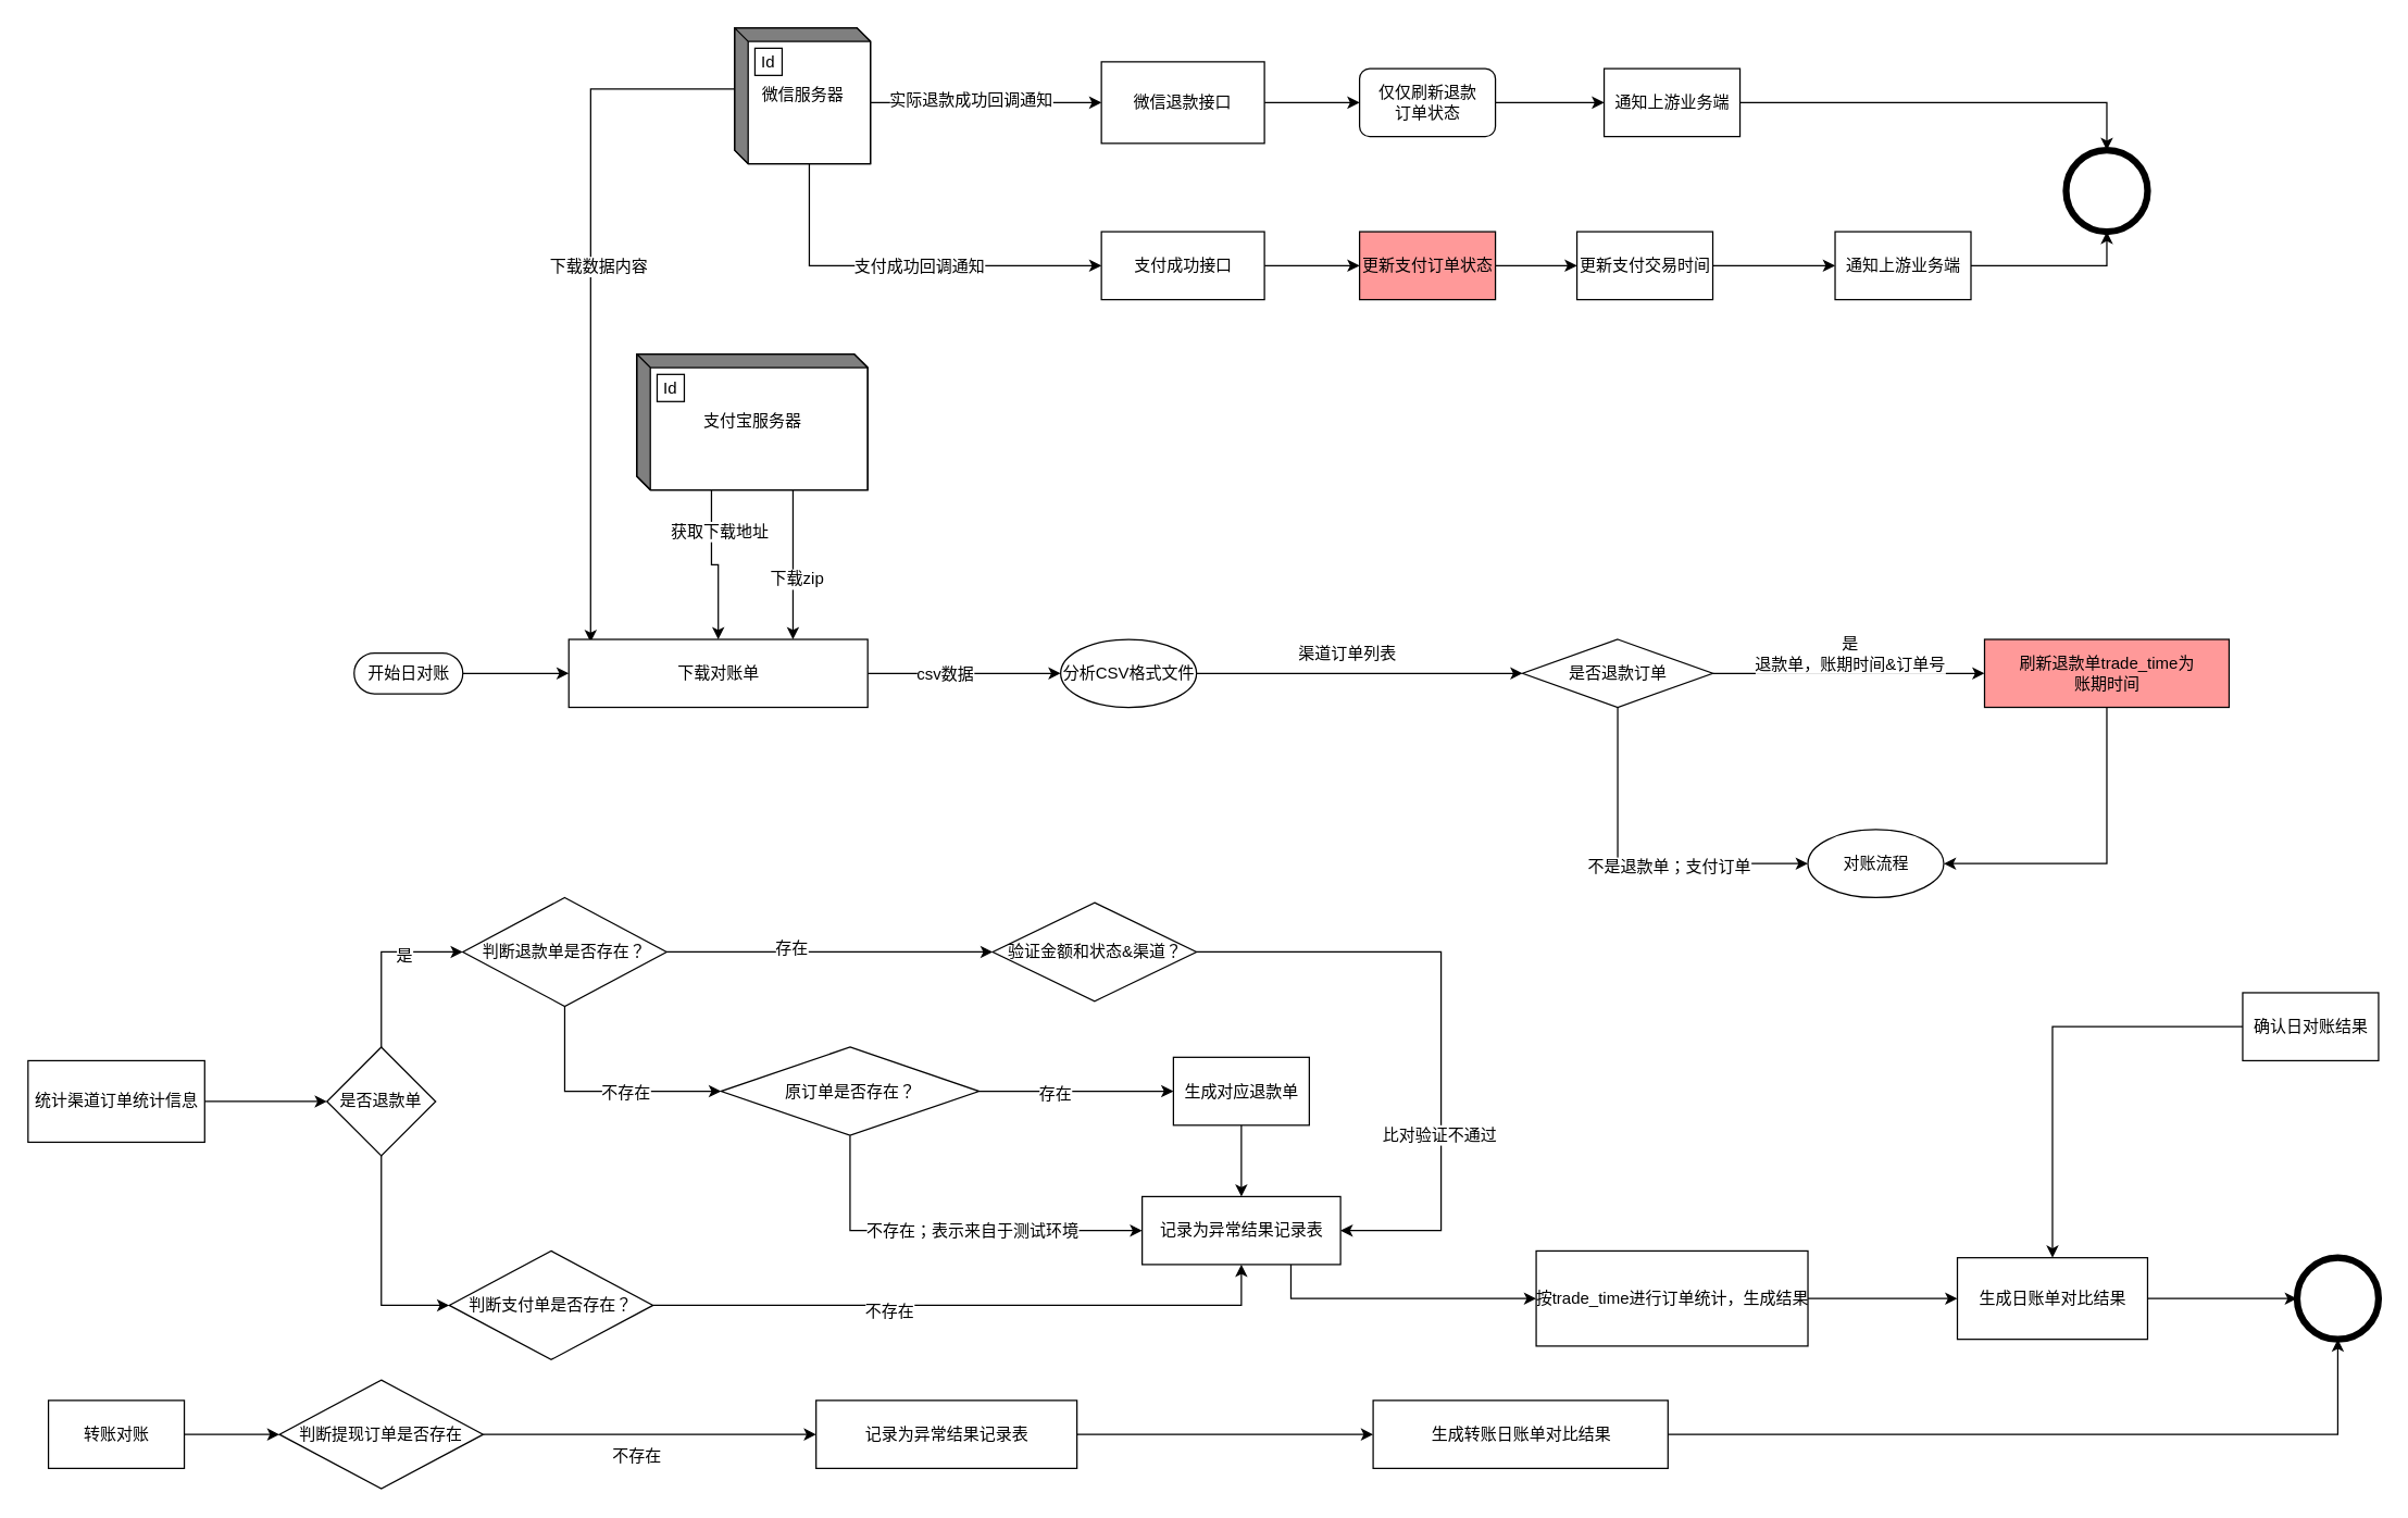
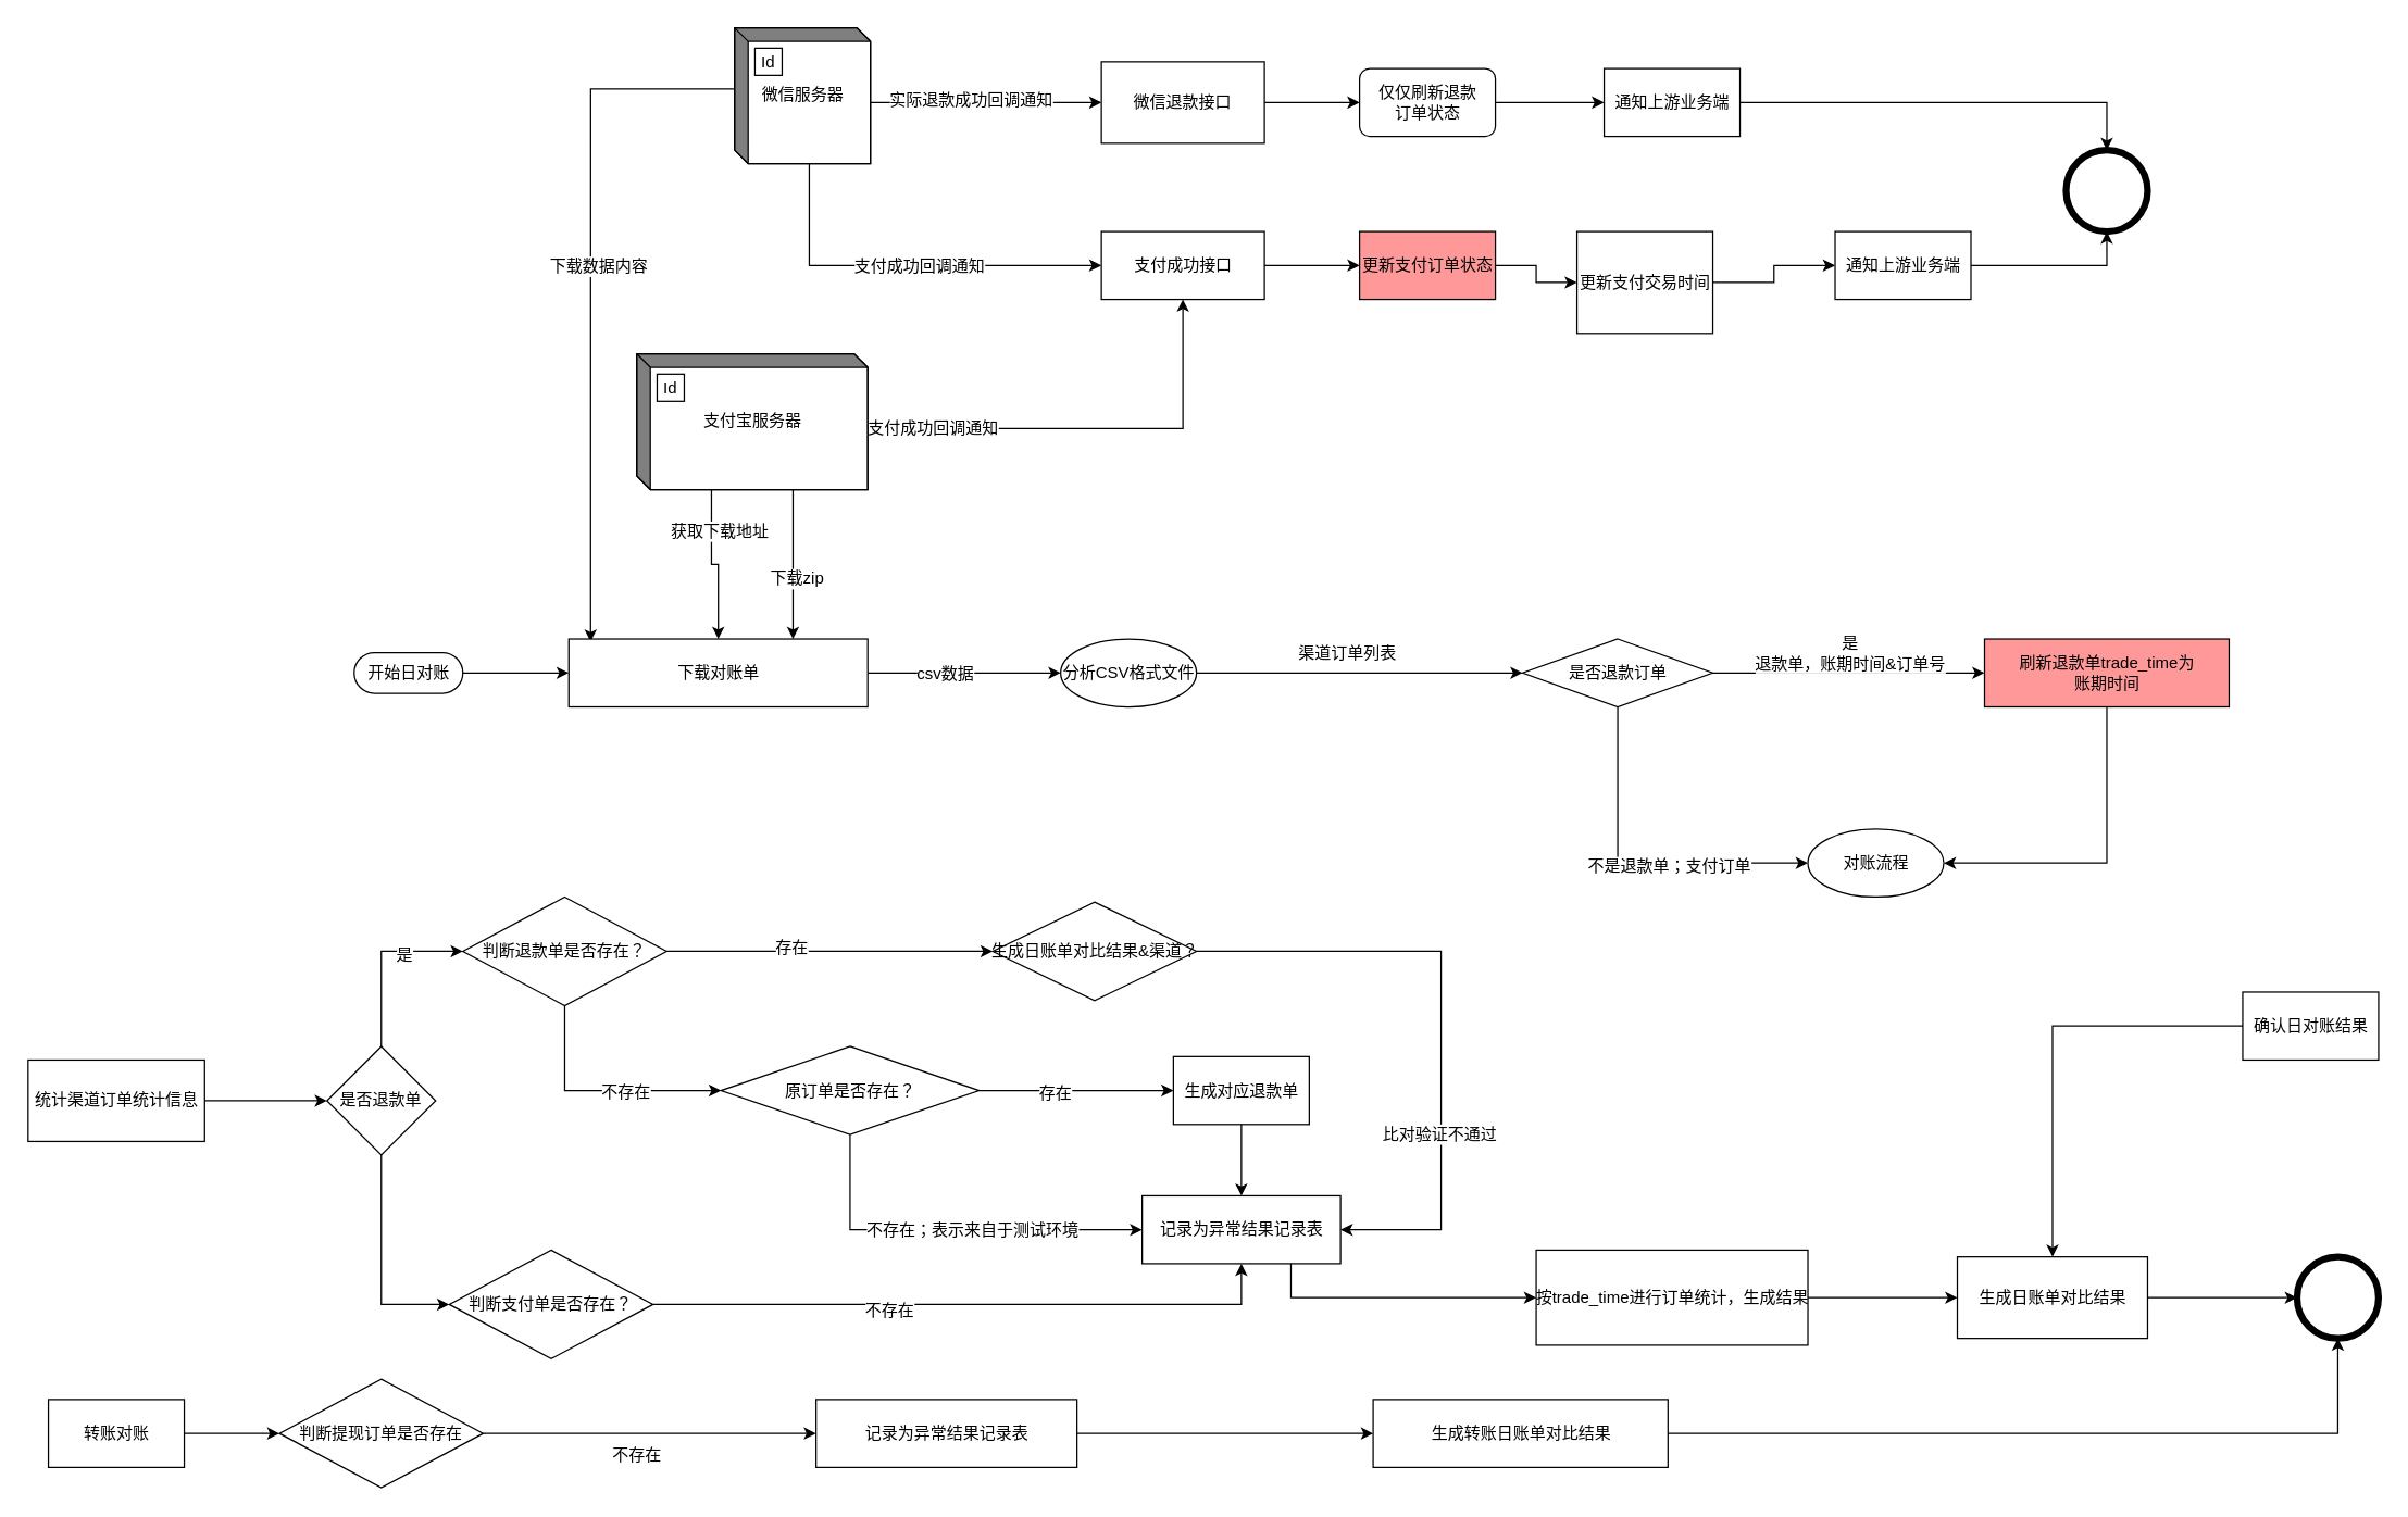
- <mxCell id="38" value="更新支付交易时间" style="html=1;dashed=0;whitespace=wrap;" vertex="1" parent="1"><mxGeometry x="1160" y="170" width="100" height="50" as="geometry" /></mxCell>
+ <mxCell id="38" value="更新支付交易时间" style="html=1;dashed=0;whitespace=wrap;" vertex="1" parent="1"><mxGeometry x="1160" y="170" width="100" height="75" as="geometry" /></mxCell>
+ <mxCell id="12" style="edgeStyle=orthogonalEdgeStyle;rounded=0;orthogonalLoop=1;jettySize=auto;html=1;exitX=0;exitY=0;exitDx=100;exitDy=55;exitPerimeter=0;entryX=0.5;entryY=1;entryDx=0;entryDy=0;" edge="1" parent="1" source="18" target="21"><mxGeometry relative="1" as="geometry" /></mxCell>
+ <mxCell id="13" value="支付成功回调通知" style="text;html=1;align=center;verticalAlign=middle;resizable=0;points=[];labelBackgroundColor=#ffffff;" vertex="1" connectable="0" parent="12"><mxGeometry x="-0.409" y="1" relative="1" as="geometry"><mxPoint as="offset" /></mxGeometry></mxCell>
- <mxCell id="71" value="验证金额和状态&amp;amp;渠道？" style="shape=rhombus;html=1;dashed=0;whitespace=wrap;perimeter=rhombusPerimeter;" vertex="1" parent="1"><mxGeometry x="730" y="663.75" width="150" height="72.5" as="geometry" /></mxCell>
+ <mxCell id="71" value="生成日账单对比结果&amp;amp;渠道？" style="shape=rhombus;html=1;dashed=0;whitespace=wrap;perimeter=rhombusPerimeter;" vertex="1" parent="1"><mxGeometry x="730" y="663.75" width="150" height="72.5" as="geometry" /></mxCell>
